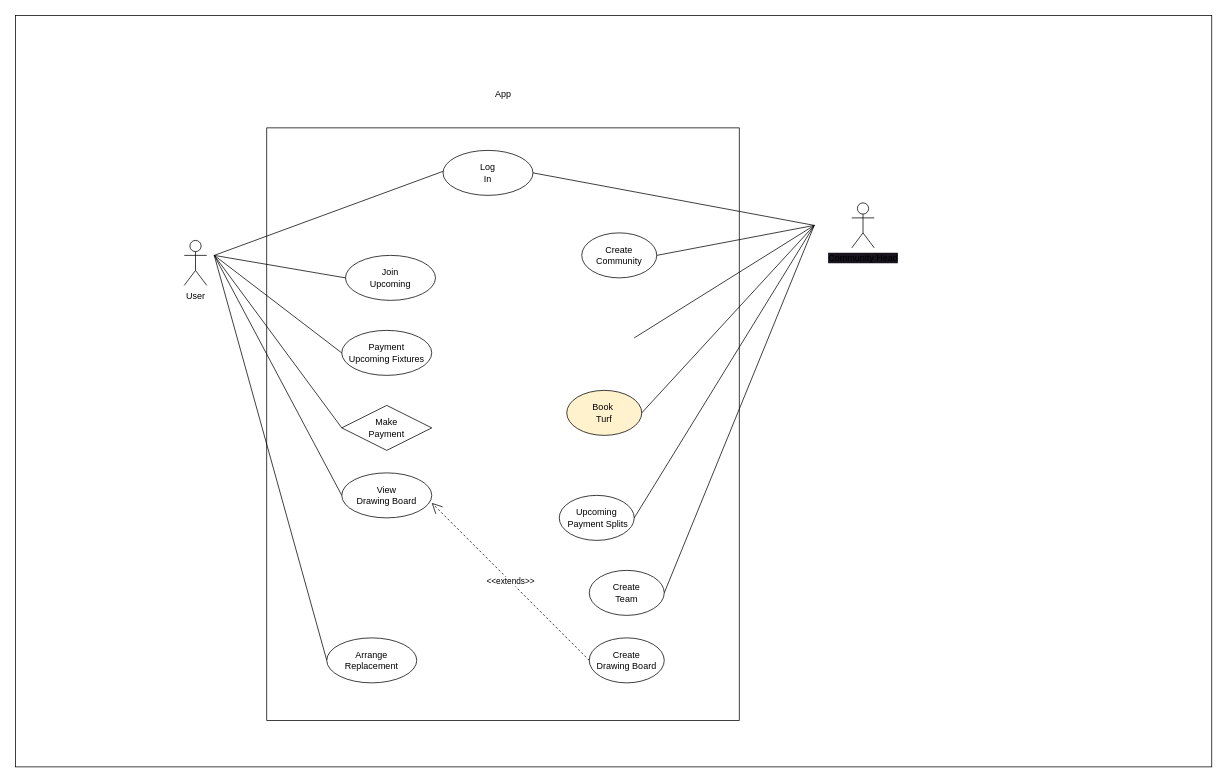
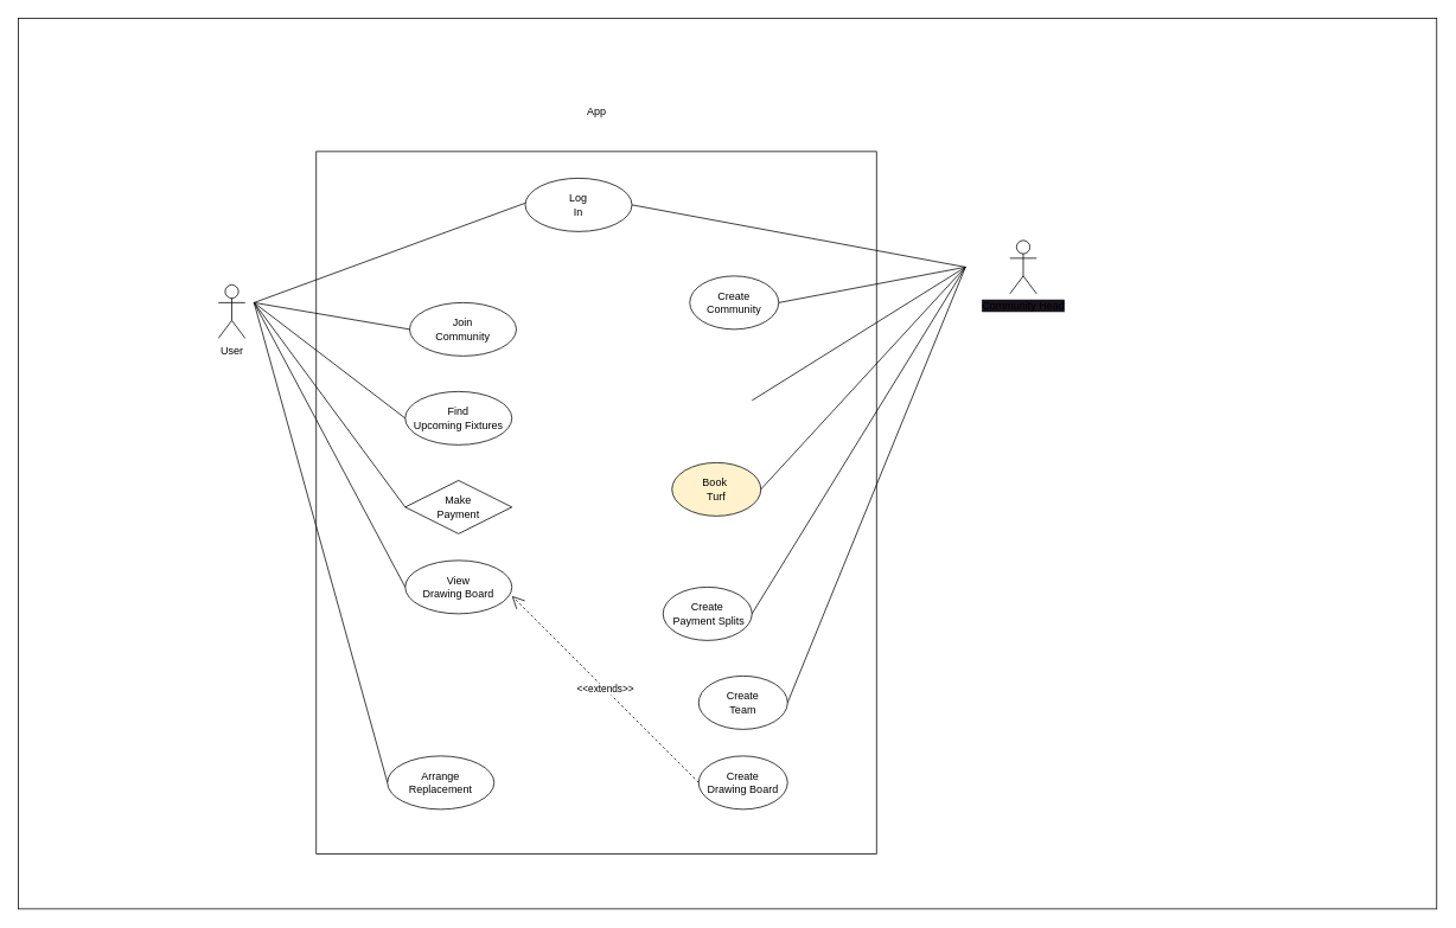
- <mxCell id="24" value="Join &lt;br&gt;Upcoming" style="ellipse;whiteSpace=wrap;html=1;" vertex="1" parent="23"><mxGeometry x="175" y="90" width="120" height="60" as="geometry" /></mxCell>
+ <mxCell id="24" value="Join &lt;br&gt;Community" style="ellipse;whiteSpace=wrap;html=1;" vertex="1" parent="23"><mxGeometry x="175" y="90" width="120" height="60" as="geometry" /></mxCell>
- <mxCell id="25" value="Payment &lt;br&gt;Upcoming Fixtures" style="ellipse;whiteSpace=wrap;html=1;" vertex="1" parent="23"><mxGeometry x="170" y="190" width="120" height="60" as="geometry" /></mxCell>
+ <mxCell id="25" value="Find &lt;br&gt;Upcoming Fixtures" style="ellipse;whiteSpace=wrap;html=1;" vertex="1" parent="23"><mxGeometry x="170" y="190" width="120" height="60" as="geometry" /></mxCell>
- <mxCell id="9" value="Upcoming&lt;br&gt;&amp;nbsp;Payment Splits" style="ellipse;whiteSpace=wrap;html=1;" vertex="1" parent="5"><mxGeometry x="40" y="390" width="100" height="60" as="geometry" /></mxCell>
+ <mxCell id="9" value="Create&lt;br&gt;&amp;nbsp;Payment Splits" style="ellipse;whiteSpace=wrap;html=1;" vertex="1" parent="5"><mxGeometry x="40" y="390" width="100" height="60" as="geometry" /></mxCell>
